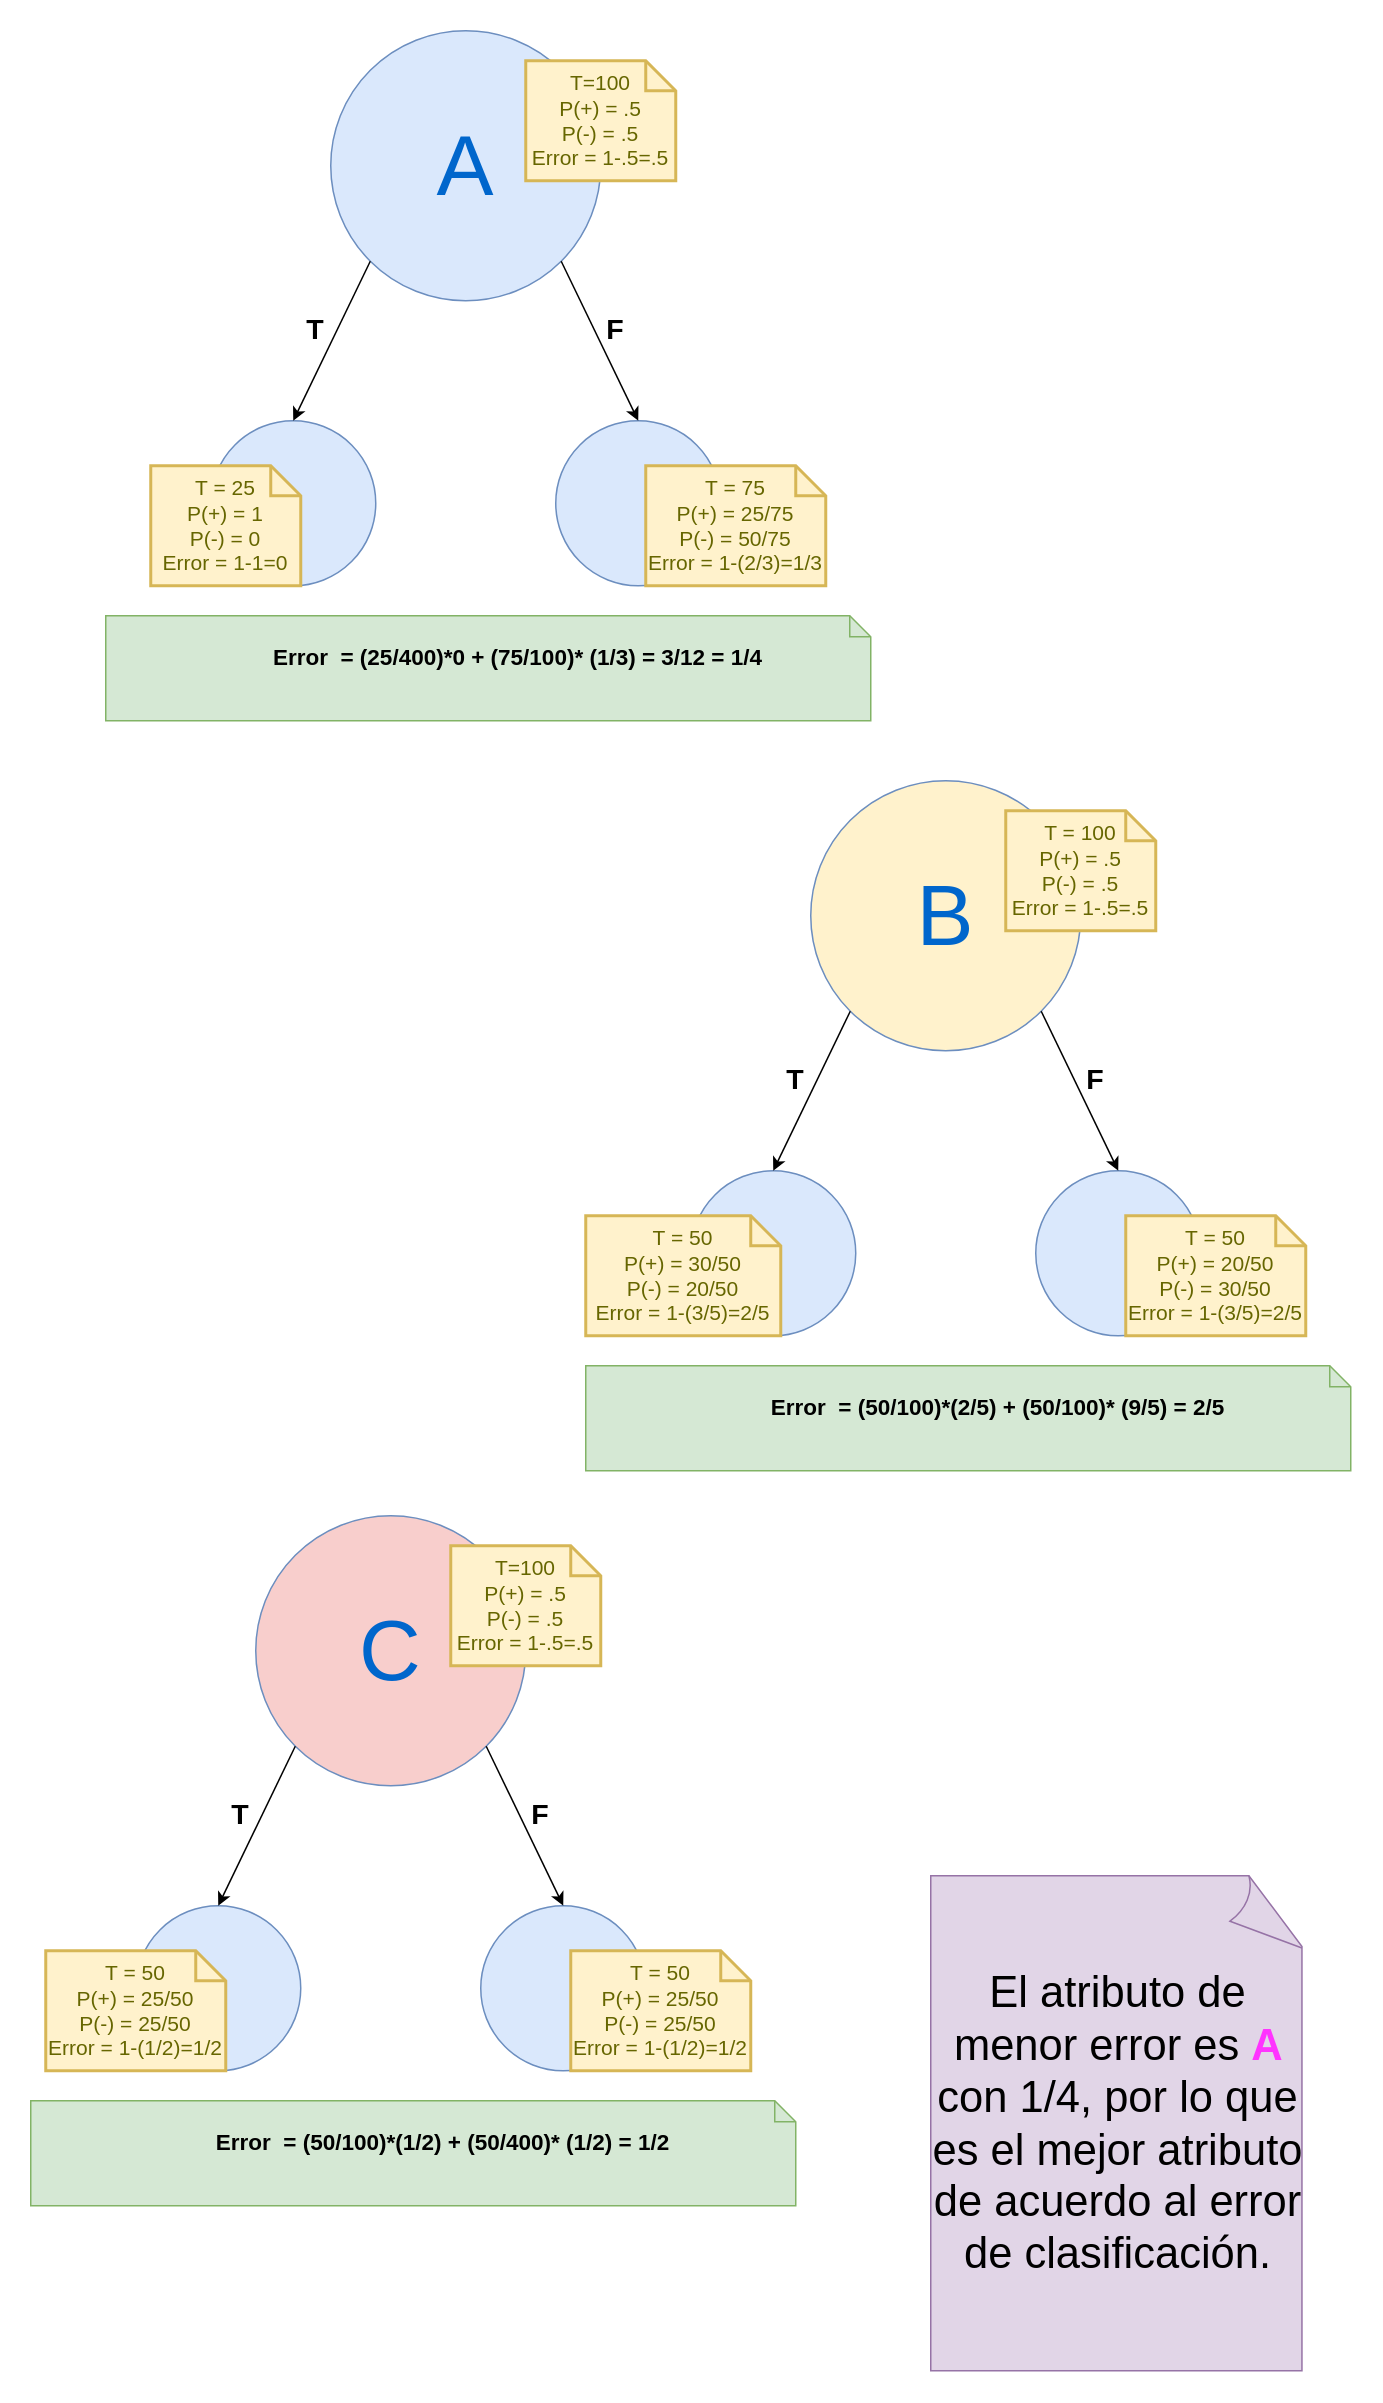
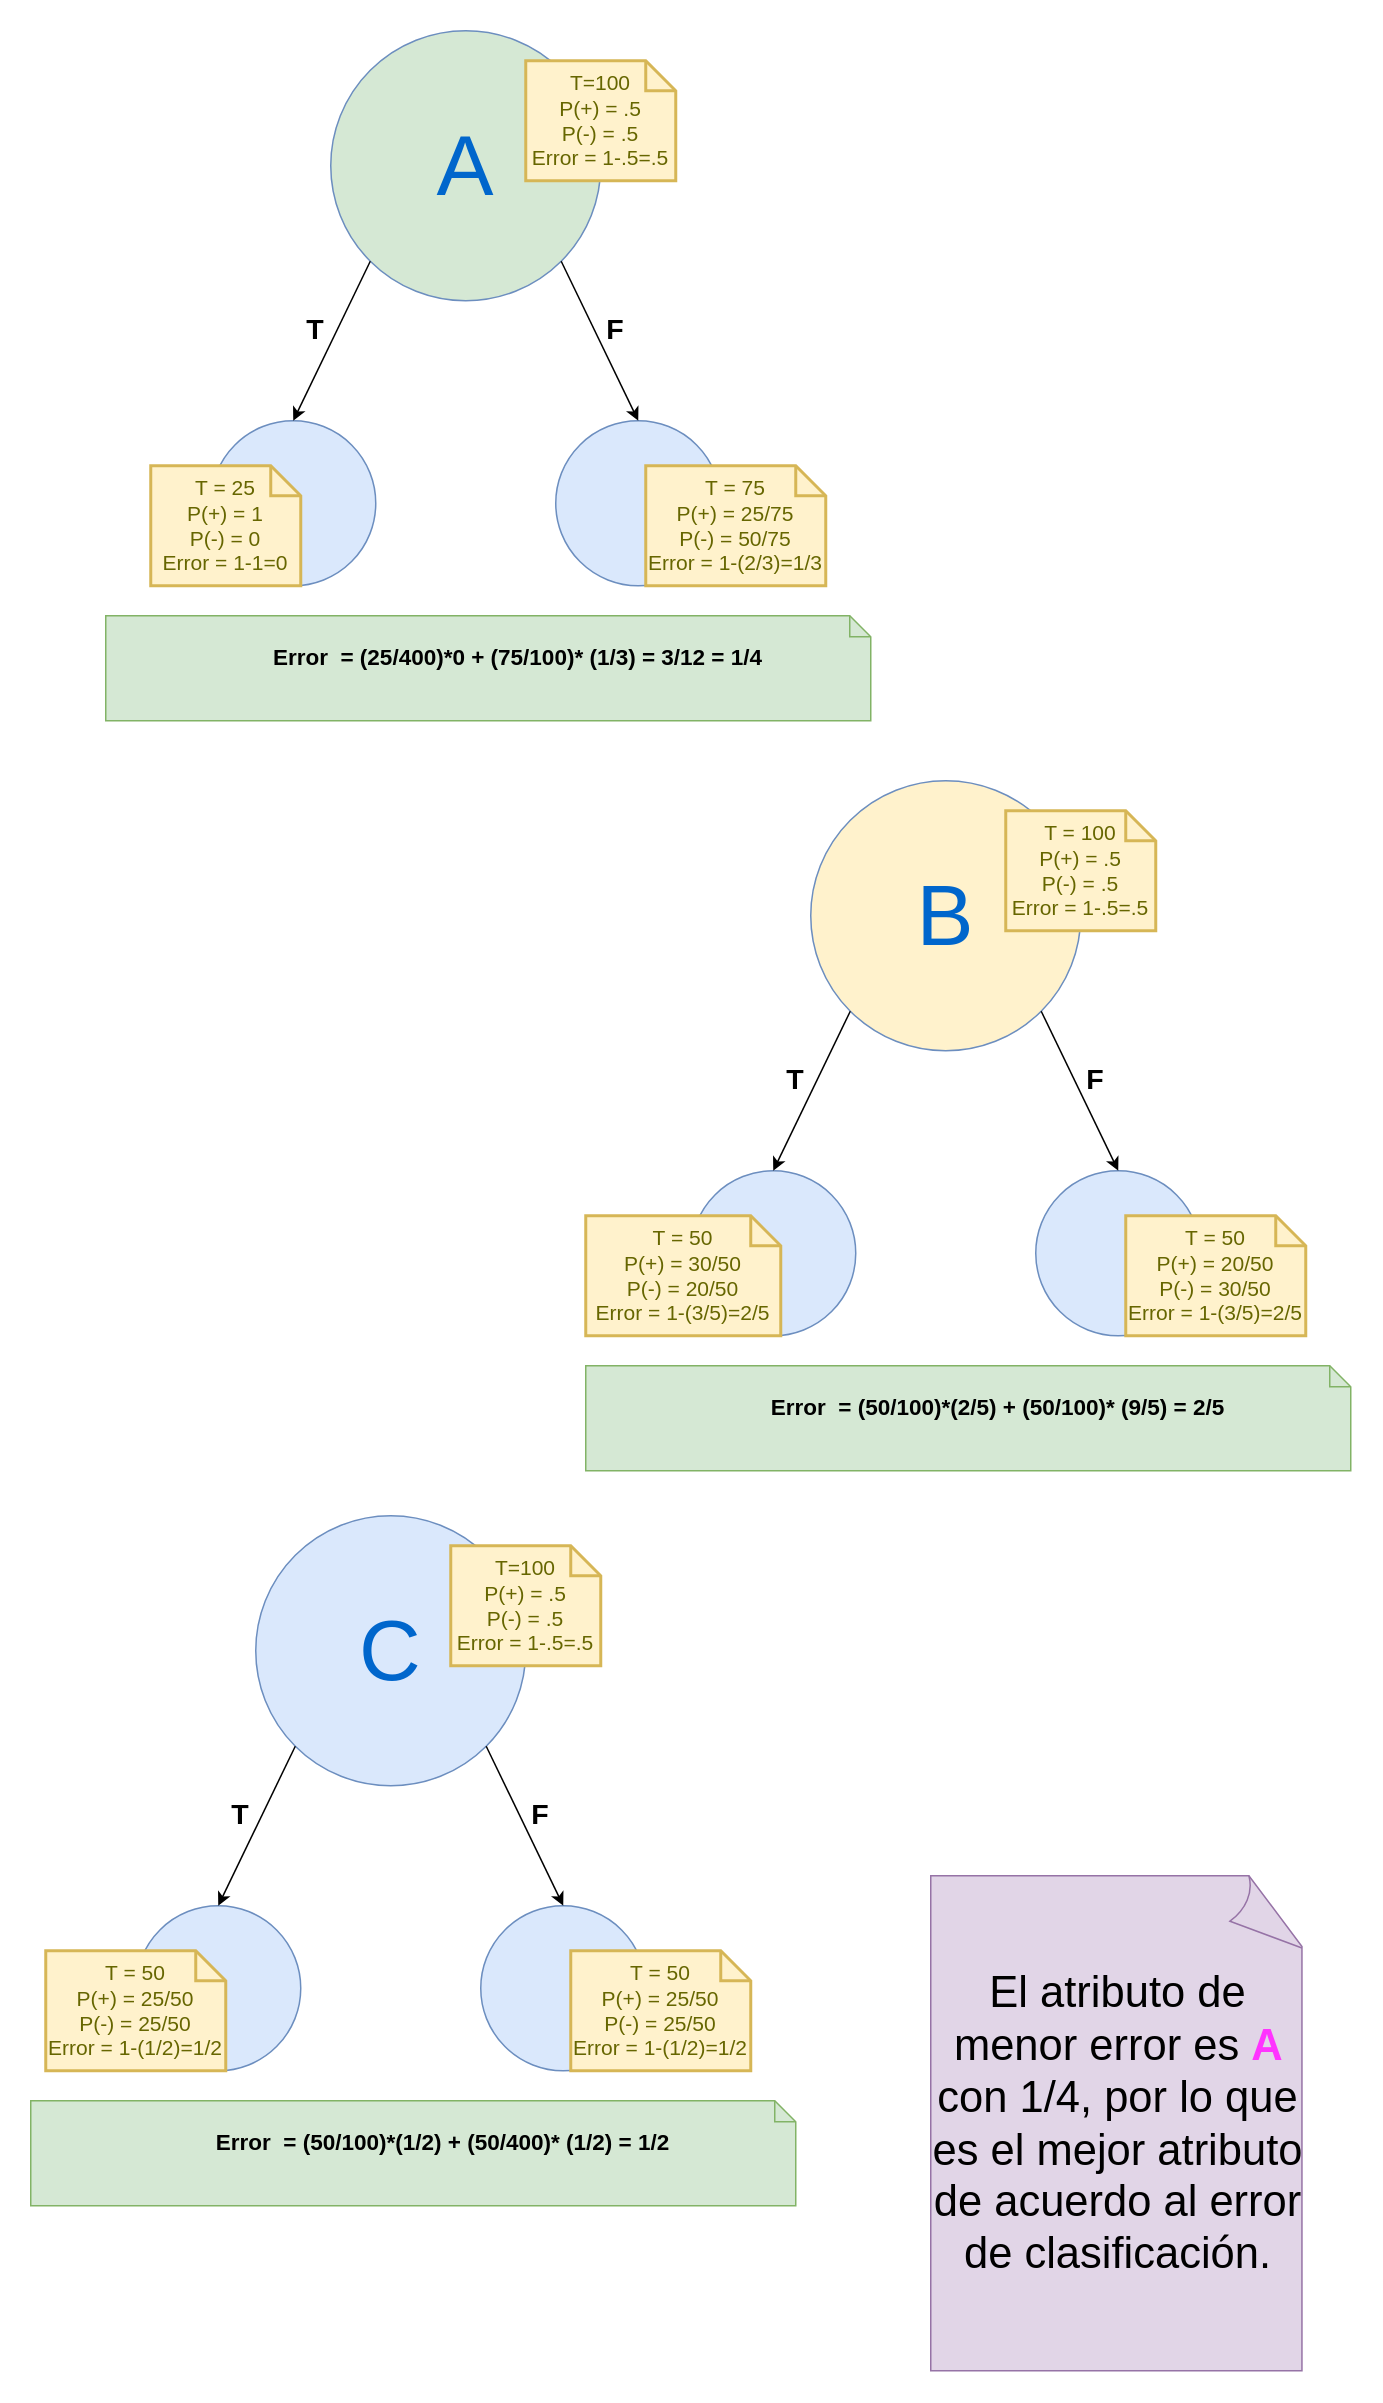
- <mxCell id="3" value="&lt;font style=&quot;font-size: 57px&quot; color=&quot;#0066cc&quot;&gt;A&lt;/font&gt;" style="ellipse;whiteSpace=wrap;html=1;aspect=fixed;fillColor=#dae8fc;strokeColor=#6c8ebf;" vertex="1" parent="2"><mxGeometry x="150" width="180" height="180" as="geometry" /></mxCell>
+ <mxCell id="3" value="&lt;font style=&quot;font-size: 57px&quot; color=&quot;#0066cc&quot;&gt;A&lt;/font&gt;" style="ellipse;whiteSpace=wrap;html=1;aspect=fixed;fillColor=#d5e8d4;strokeColor=#6c8ebf;" vertex="1" parent="2"><mxGeometry x="150" width="180" height="180" as="geometry" /></mxCell>
- <mxCell id="27" value="&lt;font style=&quot;font-size: 57px&quot; color=&quot;#0066cc&quot;&gt;C&lt;/font&gt;" style="ellipse;whiteSpace=wrap;html=1;aspect=fixed;fillColor=#f8cecc;strokeColor=#6c8ebf;" vertex="1" parent="26"><mxGeometry x="150" width="180" height="180" as="geometry" /></mxCell>
+ <mxCell id="27" value="&lt;font style=&quot;font-size: 57px&quot; color=&quot;#0066cc&quot;&gt;C&lt;/font&gt;" style="ellipse;whiteSpace=wrap;html=1;aspect=fixed;fillColor=#dae8fc;strokeColor=#6c8ebf;" vertex="1" parent="26"><mxGeometry x="150" width="180" height="180" as="geometry" /></mxCell>
